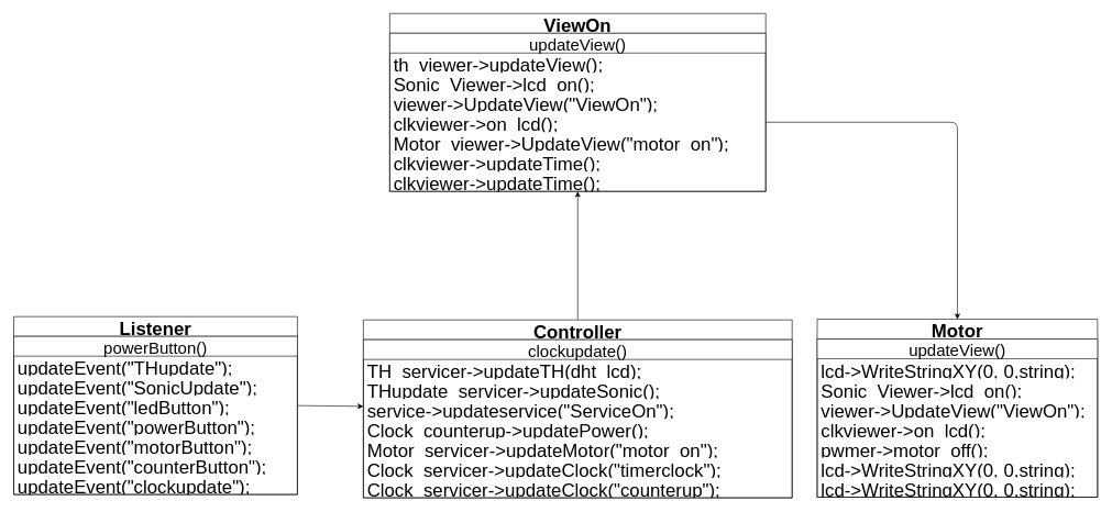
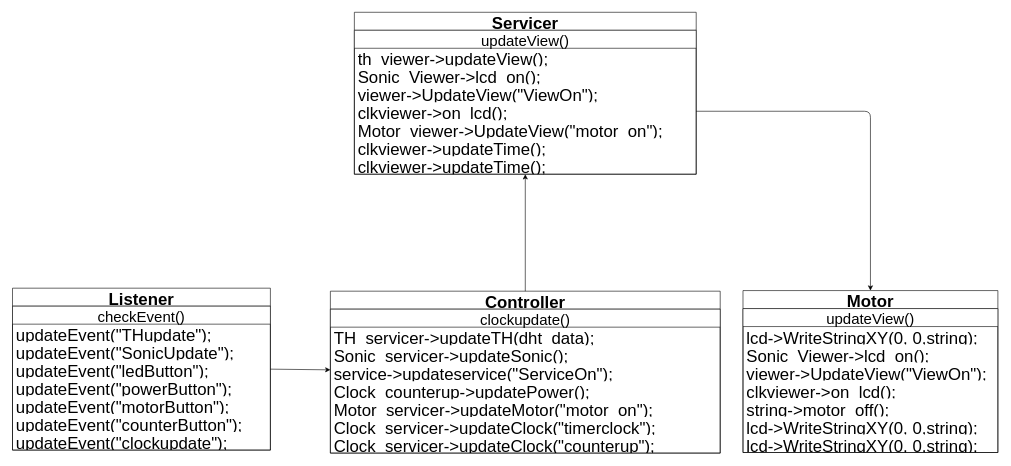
- <mxCell id="20" value="ViewOn" style="swimlane;fontStyle=1;childLayout=stackLayout;horizontal=1;startSize=30;horizontalStack=0;resizeParent=1;resizeParentMax=0;resizeLast=0;collapsible=1;marginBottom=0;fontSize=28;verticalAlign=middle;" parent="1" vertex="1"><mxGeometry x="590" y="20" width="570" height="270" as="geometry" /></mxCell>
+ <mxCell id="20" value="Servicer" style="swimlane;fontStyle=1;childLayout=stackLayout;horizontal=1;startSize=30;horizontalStack=0;resizeParent=1;resizeParentMax=0;resizeLast=0;collapsible=1;marginBottom=0;fontSize=28;verticalAlign=middle;" parent="1" vertex="1"><mxGeometry x="590" y="20" width="570" height="270" as="geometry" /></mxCell>
- <mxCell id="3" value="powerButton()" style="swimlane;fontStyle=0;childLayout=stackLayout;horizontal=1;startSize=30;horizontalStack=0;resizeParent=1;resizeParentMax=0;resizeLast=0;collapsible=1;marginBottom=0;fontSize=25;" parent="2" vertex="1"><mxGeometry y="30" width="430" height="240" as="geometry"><mxRectangle y="30" width="430" height="30" as="alternateBounds" /></mxGeometry></mxCell>
+ <mxCell id="3" value="checkEvent()" style="swimlane;fontStyle=0;childLayout=stackLayout;horizontal=1;startSize=30;horizontalStack=0;resizeParent=1;resizeParentMax=0;resizeLast=0;collapsible=1;marginBottom=0;fontSize=25;" parent="2" vertex="1"><mxGeometry y="30" width="430" height="240" as="geometry"><mxRectangle y="30" width="430" height="30" as="alternateBounds" /></mxGeometry></mxCell>
- <mxCell id="13" value="TH_servicer-&gt;updateTH(dht_lcd);" style="text;strokeColor=none;fillColor=none;align=left;verticalAlign=middle;spacingLeft=4;spacingRight=4;overflow=hidden;points=[[0,0.5],[1,0.5]];portConstraint=eastwest;rotatable=0;fontSize=28;" parent="12" vertex="1"><mxGeometry y="30" width="650" height="30" as="geometry" /></mxCell>
+ <mxCell id="13" value="TH_servicer-&gt;updateTH(dht_data);" style="text;strokeColor=none;fillColor=none;align=left;verticalAlign=middle;spacingLeft=4;spacingRight=4;overflow=hidden;points=[[0,0.5],[1,0.5]];portConstraint=eastwest;rotatable=0;fontSize=28;" parent="12" vertex="1"><mxGeometry y="30" width="650" height="30" as="geometry" /></mxCell>
- <mxCell id="14" value="THupdate_servicer-&gt;updateSonic();" style="text;strokeColor=none;fillColor=none;align=left;verticalAlign=middle;spacingLeft=4;spacingRight=4;overflow=hidden;points=[[0,0.5],[1,0.5]];portConstraint=eastwest;rotatable=0;fontSize=28;" parent="12" vertex="1"><mxGeometry y="60" width="650" height="30" as="geometry" /></mxCell>
+ <mxCell id="14" value="Sonic_servicer-&gt;updateSonic();" style="text;strokeColor=none;fillColor=none;align=left;verticalAlign=middle;spacingLeft=4;spacingRight=4;overflow=hidden;points=[[0,0.5],[1,0.5]];portConstraint=eastwest;rotatable=0;fontSize=28;" parent="12" vertex="1"><mxGeometry y="60" width="650" height="30" as="geometry" /></mxCell>
- <mxCell id="38" value="pwmer-&gt;motor_off();" style="text;strokeColor=none;fillColor=none;align=left;verticalAlign=middle;spacingLeft=4;spacingRight=4;overflow=hidden;points=[[0,0.5],[1,0.5]];portConstraint=eastwest;rotatable=0;fontSize=28;" parent="33" vertex="1"><mxGeometry y="150" width="425" height="30" as="geometry" /></mxCell>
+ <mxCell id="38" value="string-&gt;motor_off();" style="text;strokeColor=none;fillColor=none;align=left;verticalAlign=middle;spacingLeft=4;spacingRight=4;overflow=hidden;points=[[0,0.5],[1,0.5]];portConstraint=eastwest;rotatable=0;fontSize=28;" parent="33" vertex="1"><mxGeometry y="150" width="425" height="30" as="geometry" /></mxCell>
